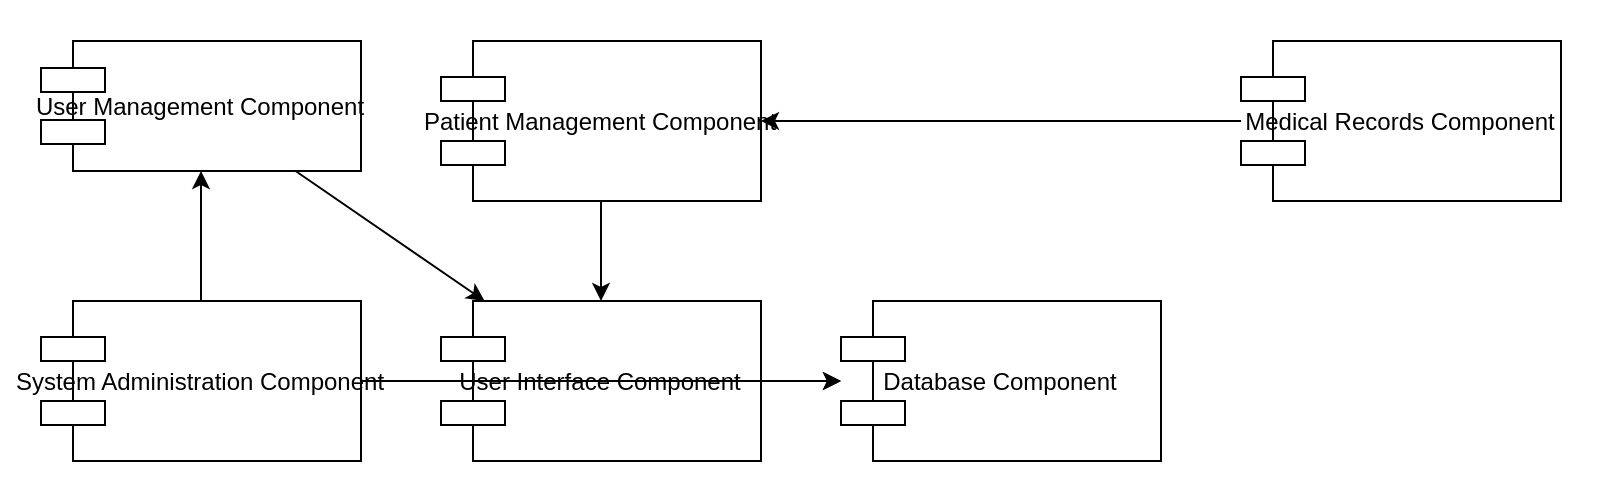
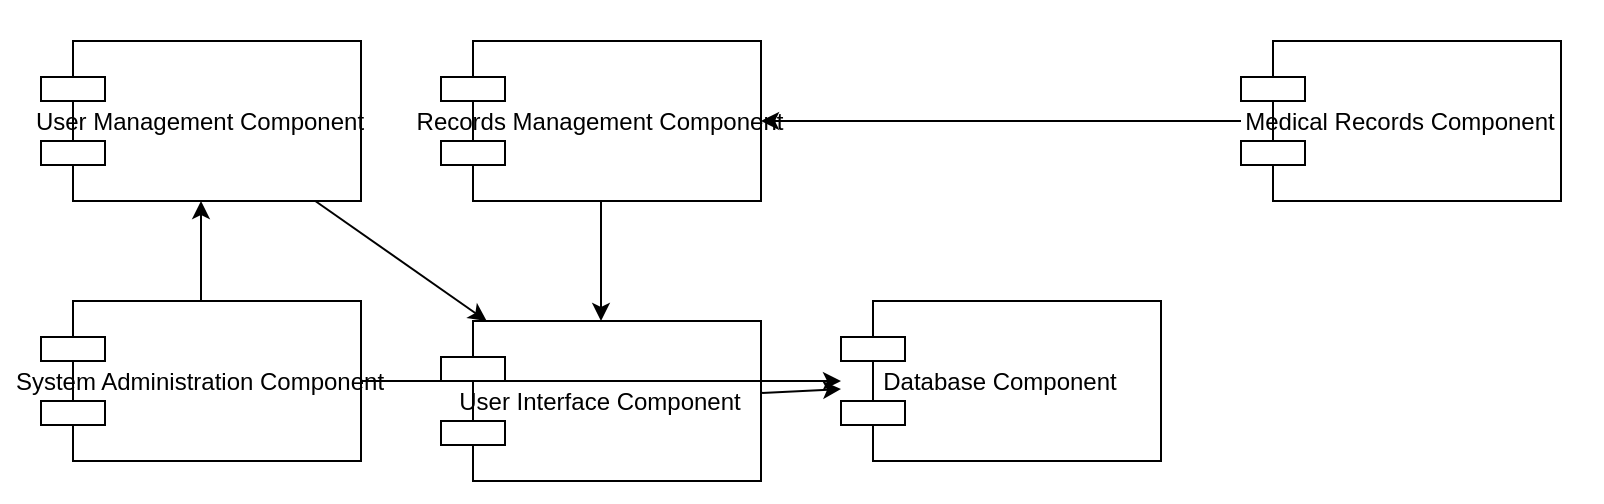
- <mxCell id="2" value="User Management Component" style="shape=component;" vertex="1" parent="1"><mxGeometry x="20" y="20" width="160" height="65" as="geometry" /></mxCell>
+ <mxCell id="2" value="User Management Component" style="shape=component;" vertex="1" parent="1"><mxGeometry x="20" y="20" width="160" height="80" as="geometry" /></mxCell>
- <mxCell id="3" value="Patient Management Component" style="shape=component;" vertex="1" parent="1"><mxGeometry x="220" y="20" width="160" height="80" as="geometry" /></mxCell>
+ <mxCell id="3" value="Records Management Component" style="shape=component;" vertex="1" parent="1"><mxGeometry x="220" y="20" width="160" height="80" as="geometry" /></mxCell>
- <mxCell id="6" value="User Interface Component" style="shape=component;" vertex="1" parent="1"><mxGeometry x="220" y="150" width="160" height="80" as="geometry" /></mxCell>
+ <mxCell id="6" value="User Interface Component" style="shape=component;" vertex="1" parent="1"><mxGeometry x="220" y="160" width="160" height="80" as="geometry" /></mxCell>
